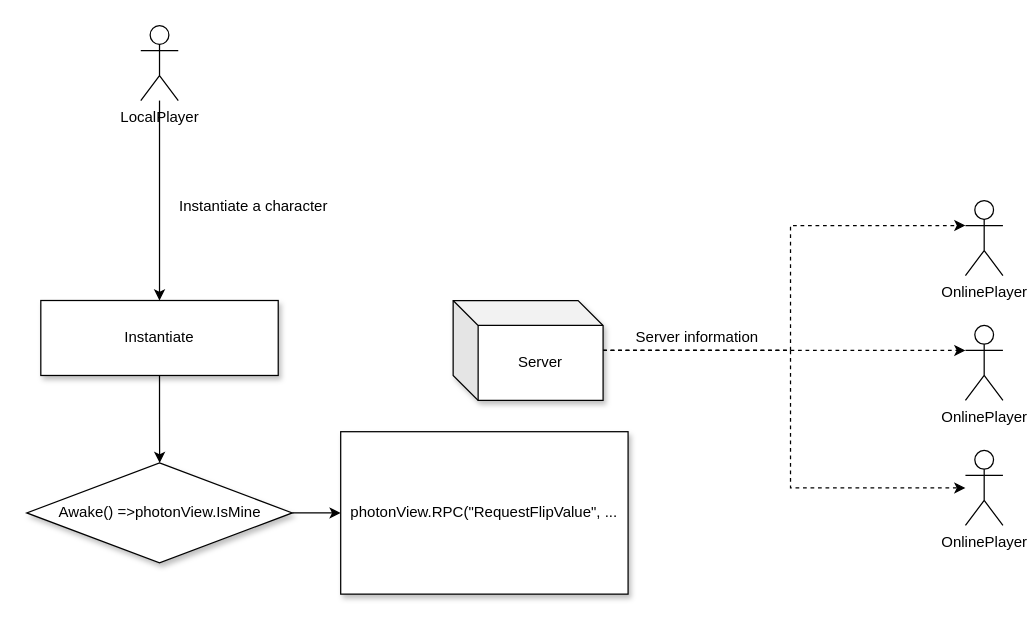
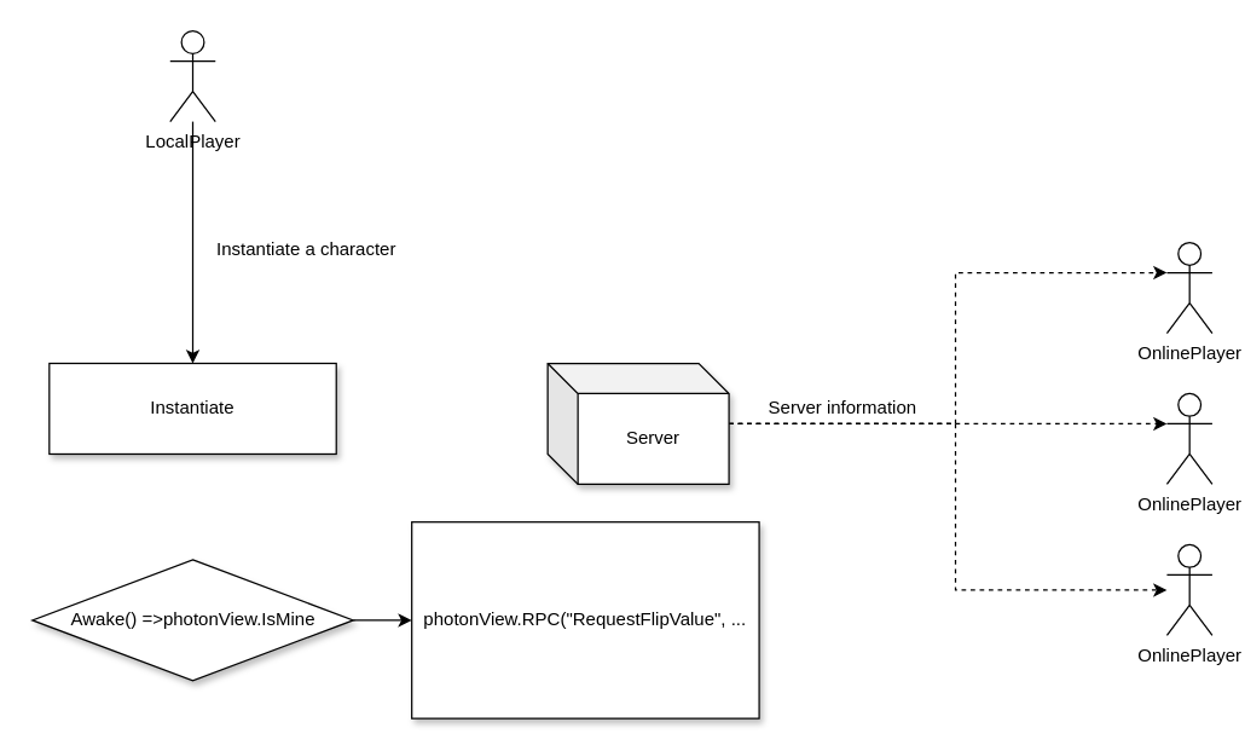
- <mxCell id="5" value="" style="edgeStyle=orthogonalEdgeStyle;rounded=0;orthogonalLoop=1;jettySize=auto;html=1;" edge="1" parent="1" source="6" target="16"><mxGeometry relative="1" as="geometry" /></mxCell>
